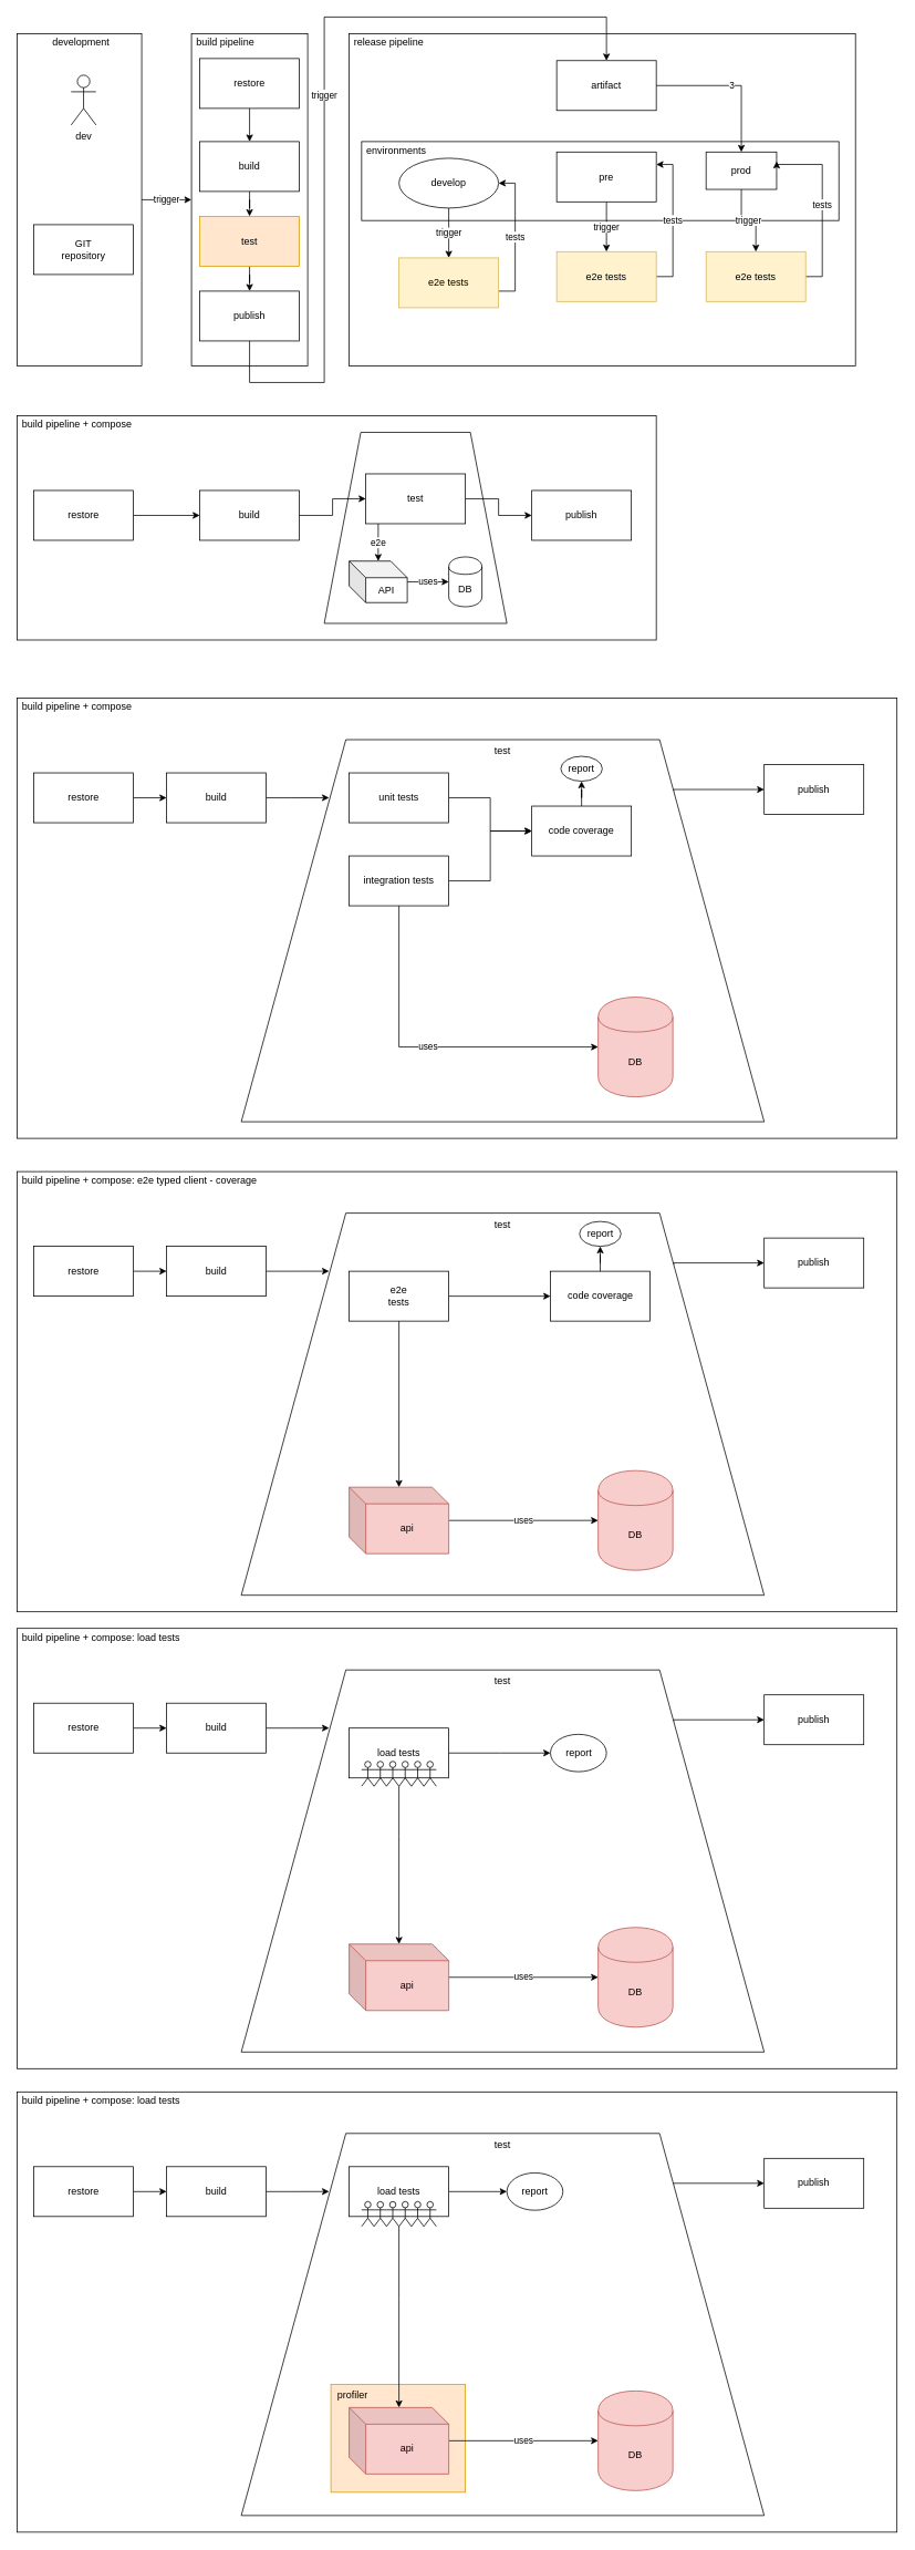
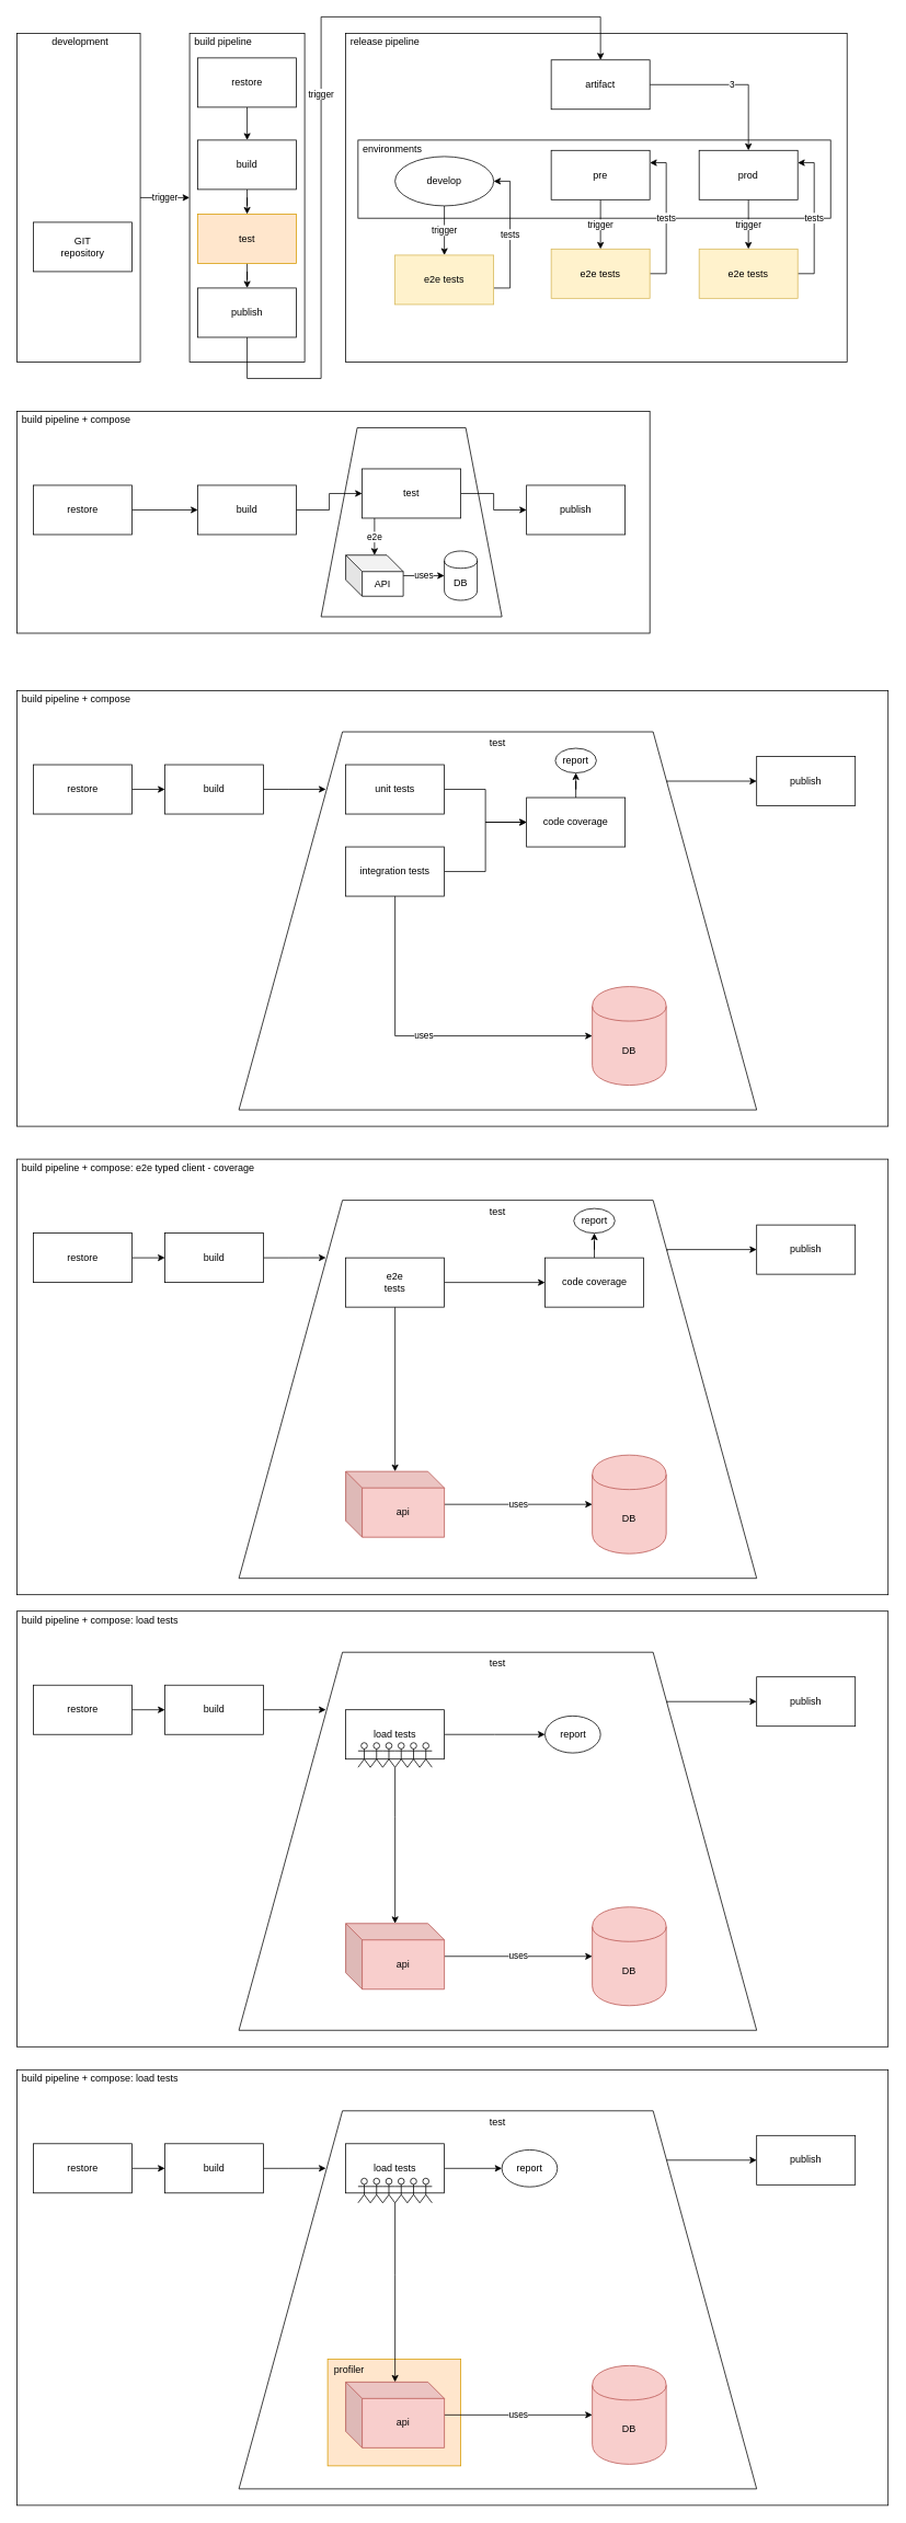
- <mxCell id="34" value="dev" style="shape=umlActor;verticalLabelPosition=bottom;labelBackgroundColor=#ffffff;verticalAlign=top;html=1;outlineConnect=0;" vertex="1" parent="1"><mxGeometry x="85" y="90" width="30" height="60" as="geometry" /></mxCell>
- <mxCell id="40" value="prod" style="rounded=0;whiteSpace=wrap;html=1;" vertex="1" parent="1"><mxGeometry x="850" y="182.5" width="85" height="45" as="geometry" /></mxCell>
+ <mxCell id="40" value="prod" style="rounded=0;whiteSpace=wrap;html=1;" vertex="1" parent="1"><mxGeometry x="850" y="182.5" width="120" height="60" as="geometry" /></mxCell>
